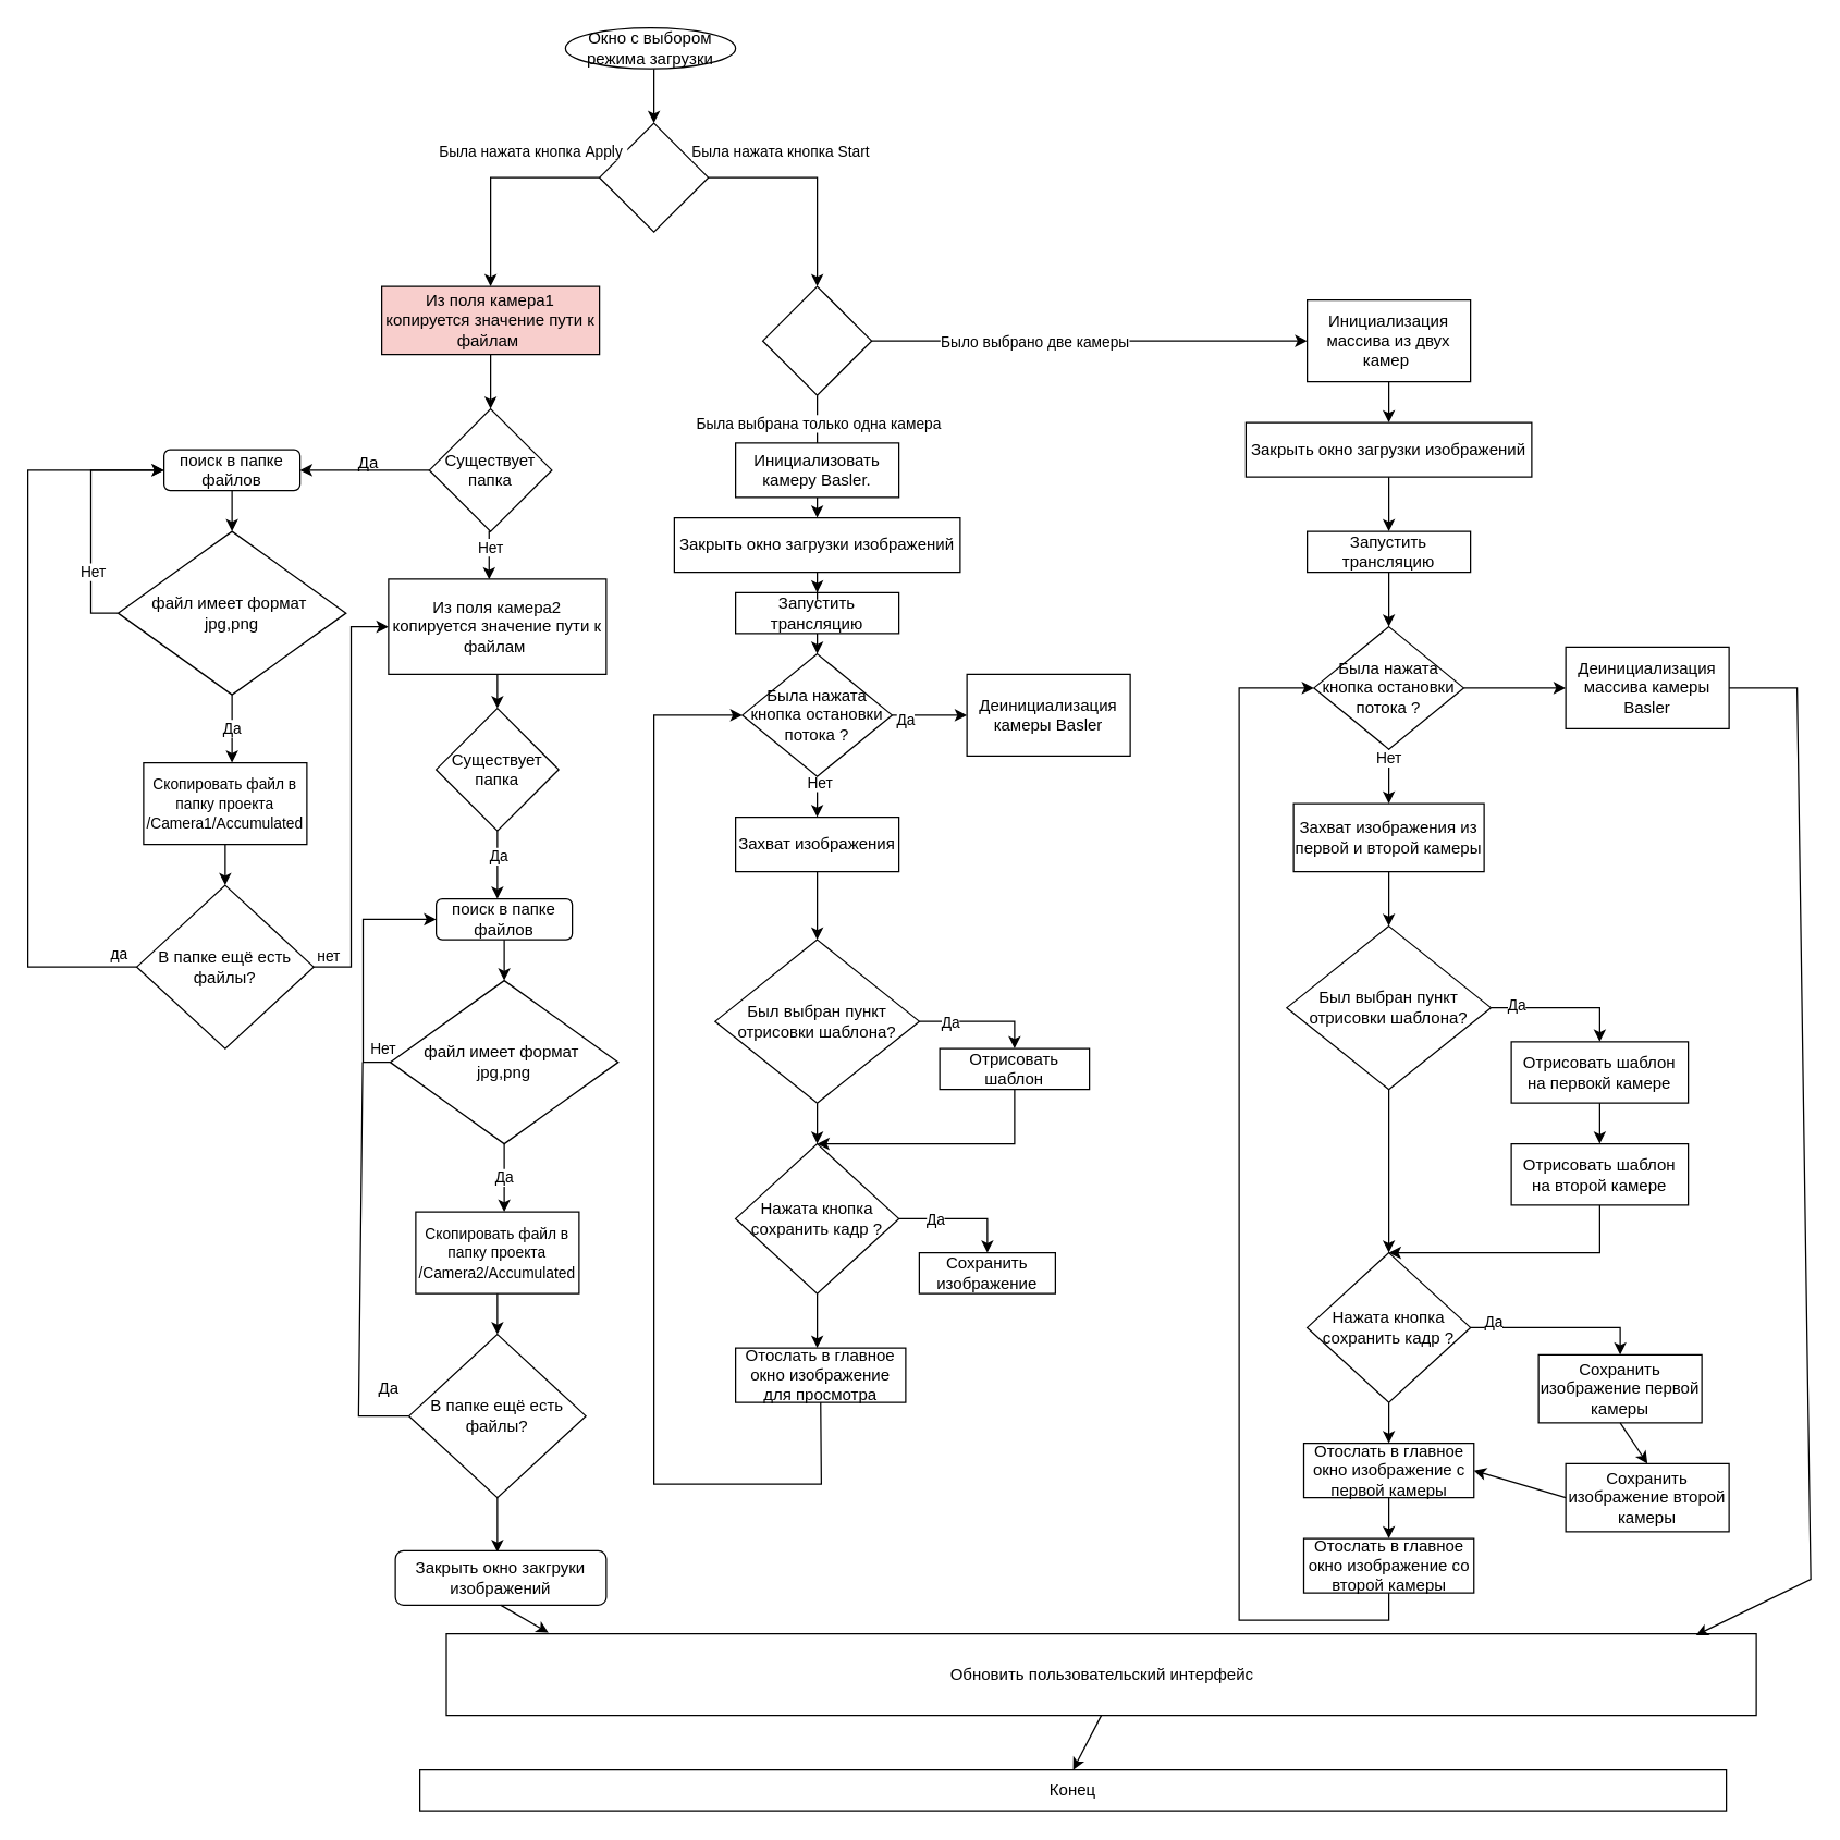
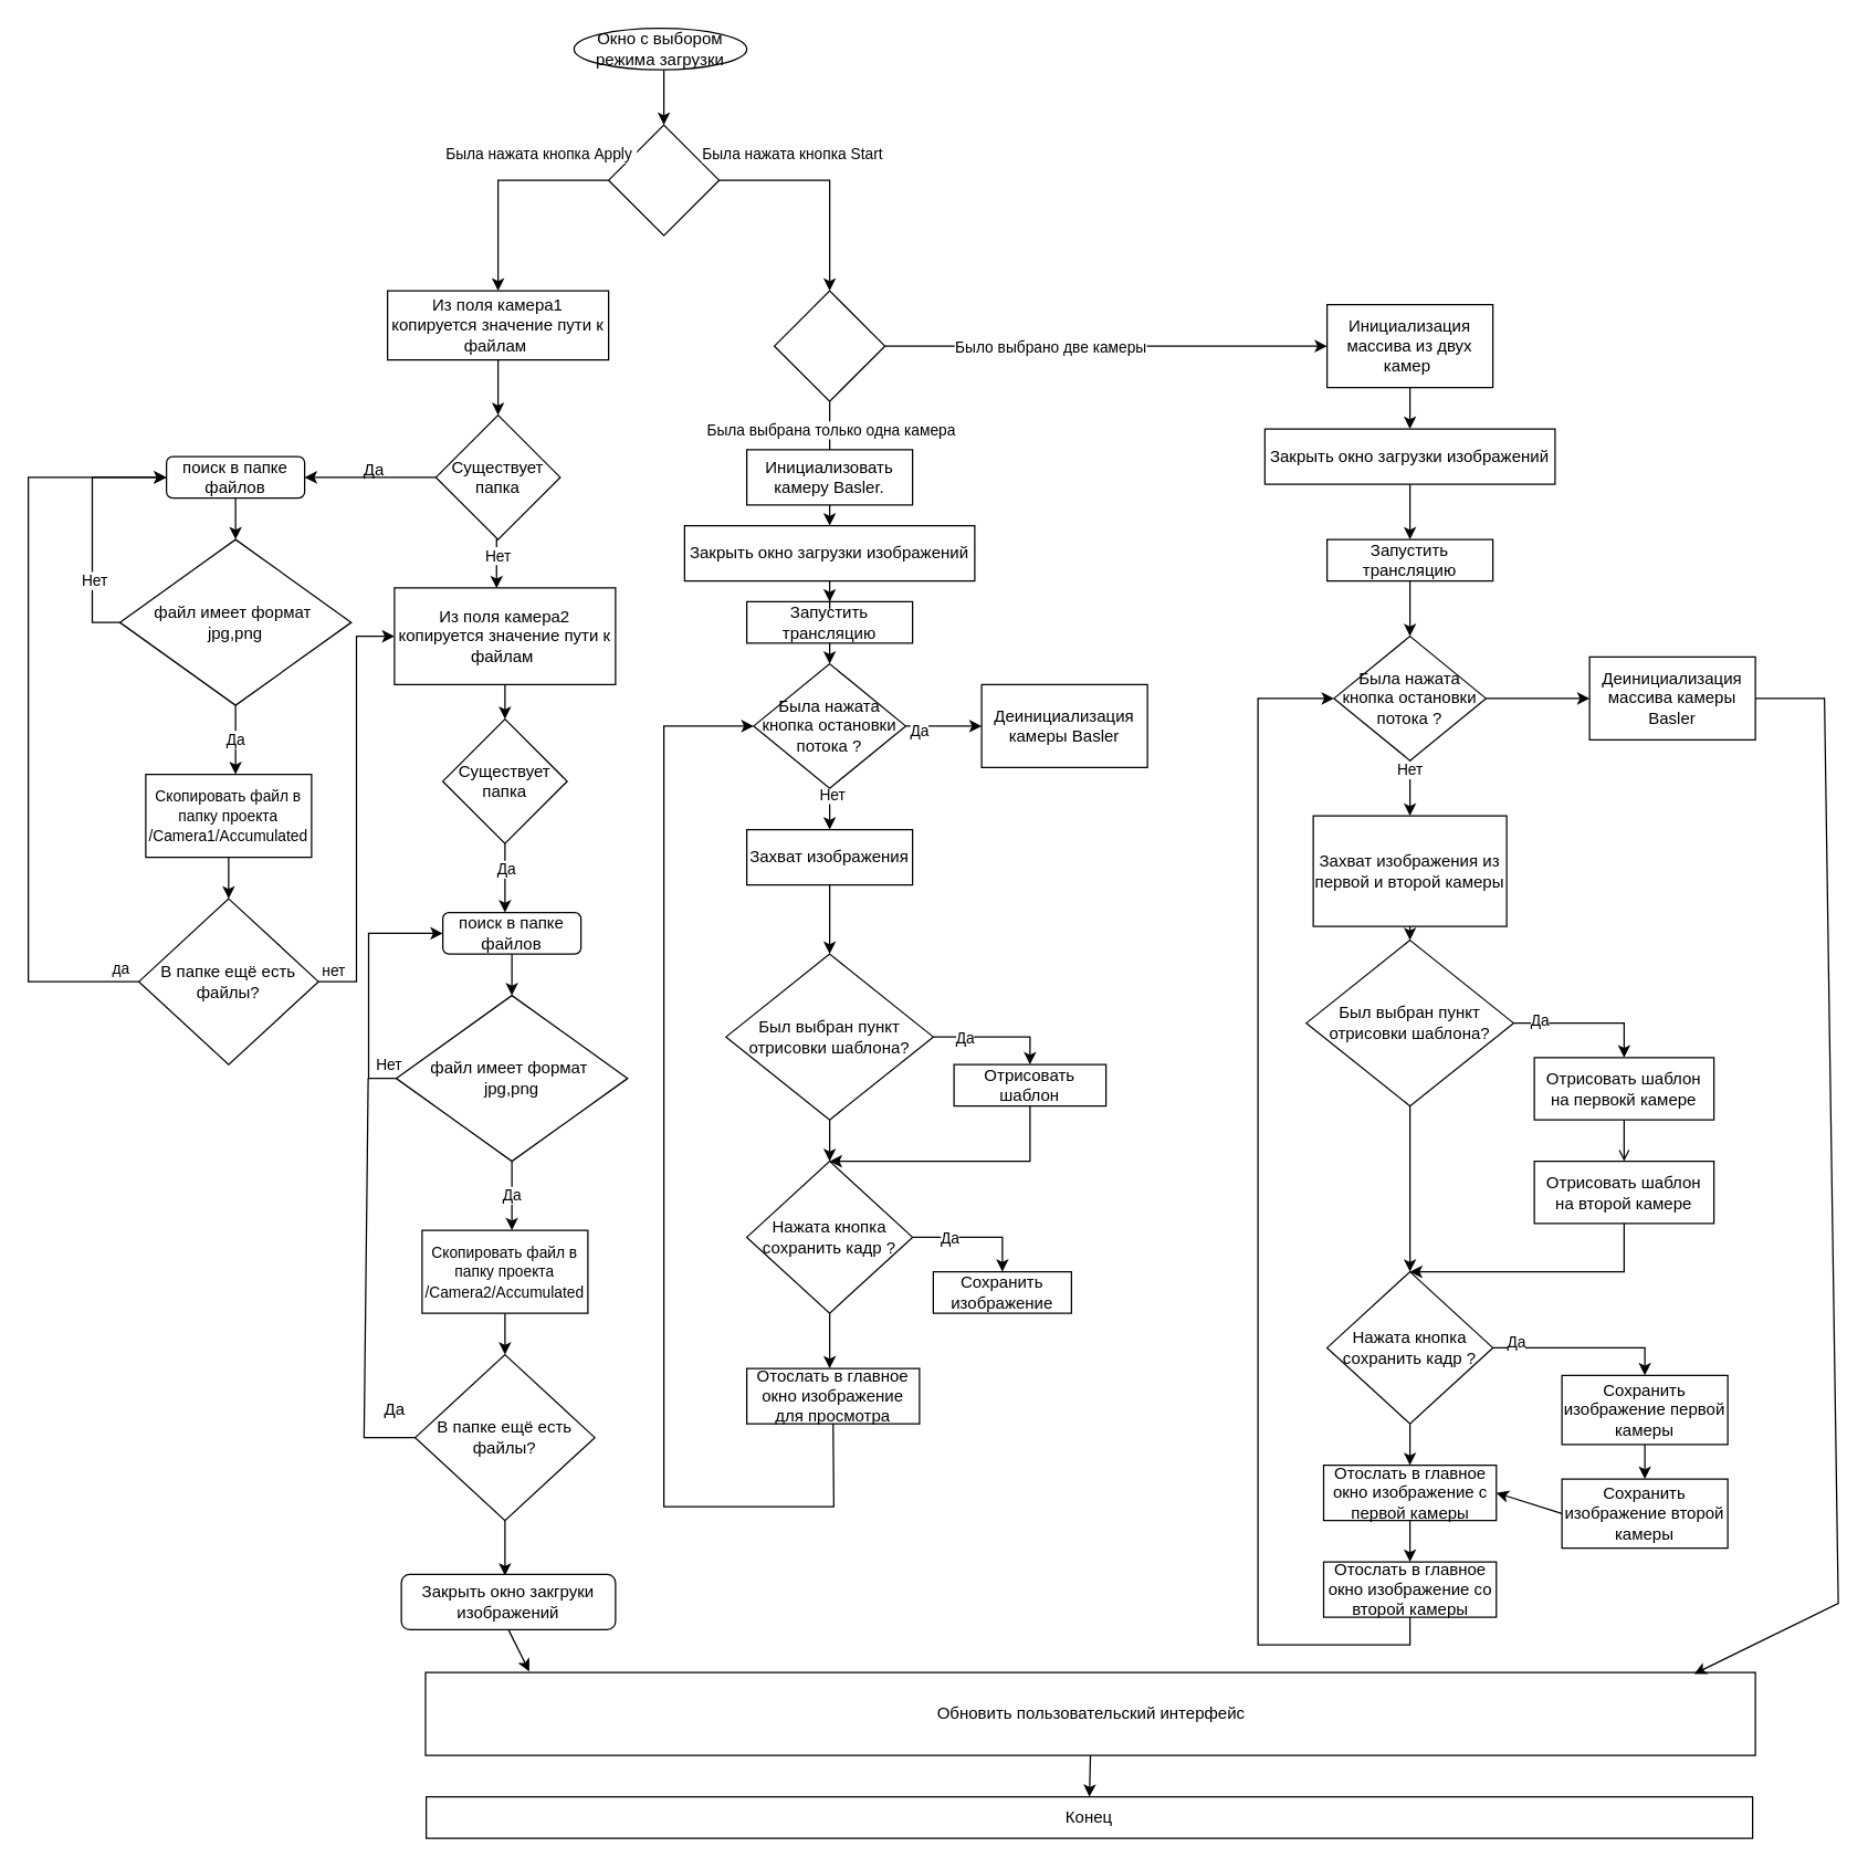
- <mxCell id="8" value="Из поля камера1 копируется значение пути к файлам&amp;nbsp;" style="rounded=0;whiteSpace=wrap;html=1;fillColor=#f8cecc;" parent="1" vertex="1"><mxGeometry x="280" y="210" width="160" height="50" as="geometry" /></mxCell>
+ <mxCell id="8" value="Из поля камера1 копируется значение пути к файлам&amp;nbsp;" style="rounded=0;whiteSpace=wrap;html=1;" parent="1" vertex="1"><mxGeometry x="280" y="210" width="160" height="50" as="geometry" /></mxCell>
- <mxCell id="89" value="Захват изображения из первой и второй камеры" style="rounded=0;whiteSpace=wrap;html=1;" parent="1" vertex="1"><mxGeometry x="950" y="590" width="140" height="50" as="geometry" /></mxCell>
+ <mxCell id="89" value="Захват изображения из первой и второй камеры" style="rounded=0;whiteSpace=wrap;html=1;" parent="1" vertex="1"><mxGeometry x="950" y="590" width="140" height="80" as="geometry" /></mxCell>
- <mxCell id="96" value="" style="endArrow=classic;html=1;rounded=0;exitX=0.5;exitY=1;exitDx=0;exitDy=0;entryX=0.5;entryY=0;entryDx=0;entryDy=0;" parent="1" source="94" target="95" edge="1"><mxGeometry width="50" height="50" relative="1" as="geometry"><mxPoint x="1260" y="1020" as="sourcePoint" /><mxPoint x="1310" y="970" as="targetPoint" /></mxGeometry></mxCell>
+ <mxCell id="96" value="" style="endArrow=open;html=1;rounded=0;exitX=0.5;exitY=1;exitDx=0;exitDy=0;entryX=0.5;entryY=0;entryDx=0;entryDy=0;" parent="1" source="94" target="95" edge="1"><mxGeometry width="50" height="50" relative="1" as="geometry"><mxPoint x="1260" y="1020" as="sourcePoint" /><mxPoint x="1310" y="970" as="targetPoint" /></mxGeometry></mxCell>
- <mxCell id="103" value="Сохранить изображение второй камеры" style="rounded=0;whiteSpace=wrap;html=1;" parent="1" vertex="1"><mxGeometry x="1150" y="1075" width="120" height="50" as="geometry" /></mxCell>
+ <mxCell id="103" value="Сохранить изображение второй камеры" style="rounded=0;whiteSpace=wrap;html=1;" parent="1" vertex="1"><mxGeometry x="1130" y="1070" width="120" height="50" as="geometry" /></mxCell>
- <mxCell id="46" value="Обновить пользовательский интерфейс" style="rounded=0;whiteSpace=wrap;html=1;" parent="1" vertex="1"><mxGeometry x="327.5" y="1200" width="962.5" height="60" as="geometry" /></mxCell>
+ <mxCell id="46" value="Обновить пользовательский интерфейс" style="rounded=0;whiteSpace=wrap;html=1;" parent="1" vertex="1"><mxGeometry x="307.5" y="1210" width="962.5" height="60" as="geometry" /></mxCell>
